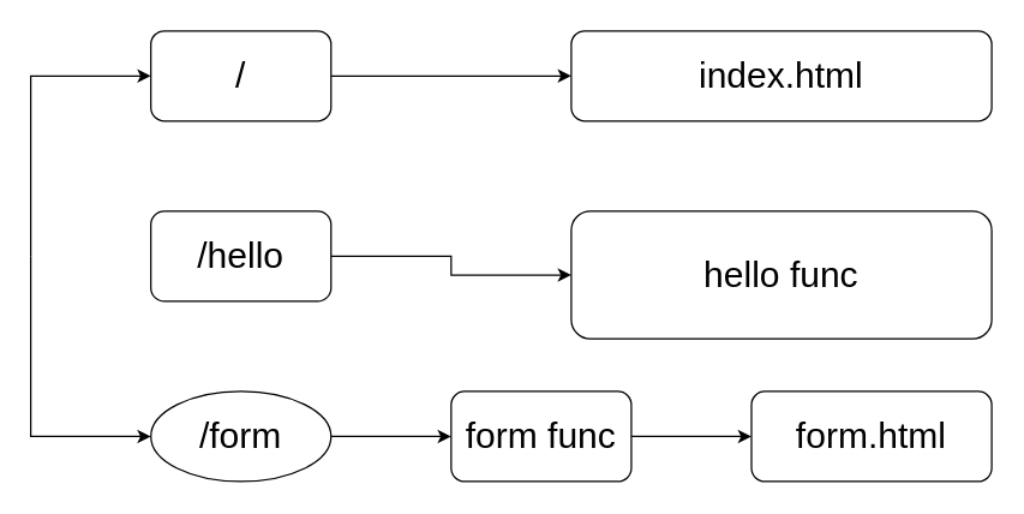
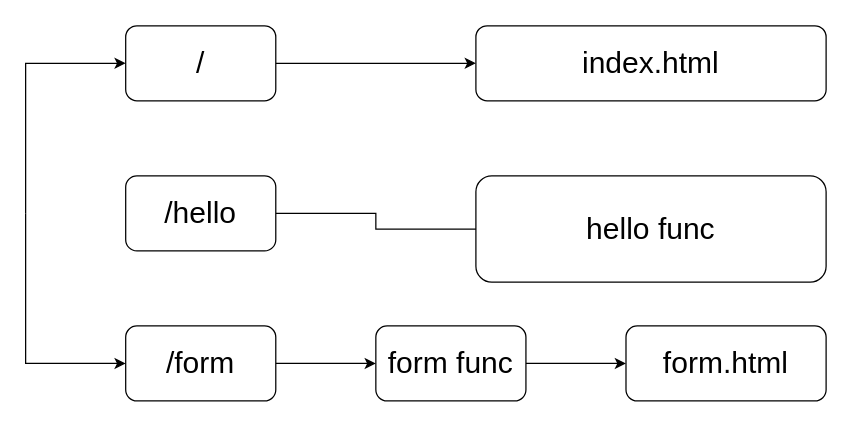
- <mxCell id="7" style="edgeStyle=orthogonalEdgeStyle;rounded=0;orthogonalLoop=1;jettySize=auto;html=1;exitX=1;exitY=0.5;exitDx=0;exitDy=0;entryX=0;entryY=0.5;entryDx=0;entryDy=0;fontSize=24;" edge="1" parent="1" source="8" target="3"><mxGeometry relative="1" as="geometry" /></mxCell>
+ <mxCell id="7" style="edgeStyle=orthogonalEdgeStyle;rounded=0;orthogonalLoop=1;jettySize=auto;html=1;exitX=1;exitY=0.5;exitDx=0;exitDy=0;entryX=0;entryY=0.5;entryDx=0;entryDy=0;fontSize=24;endArrow=none;" edge="1" parent="1" source="8" target="3"><mxGeometry relative="1" as="geometry" /></mxCell>
- <mxCell id="13" value="&lt;font style=&quot;font-size: 24px;&quot;&gt;/form&lt;/font&gt;" style="ellipse;whiteSpace=wrap;html=1;" vertex="1" parent="1"><mxGeometry x="100" y="260" width="120" height="60" as="geometry" /></mxCell>
+ <mxCell id="13" value="&lt;font style=&quot;font-size: 24px;&quot;&gt;/form&lt;/font&gt;" style="rounded=1;whiteSpace=wrap;html=1;" vertex="1" parent="1"><mxGeometry x="100" y="260" width="120" height="60" as="geometry" /></mxCell>
